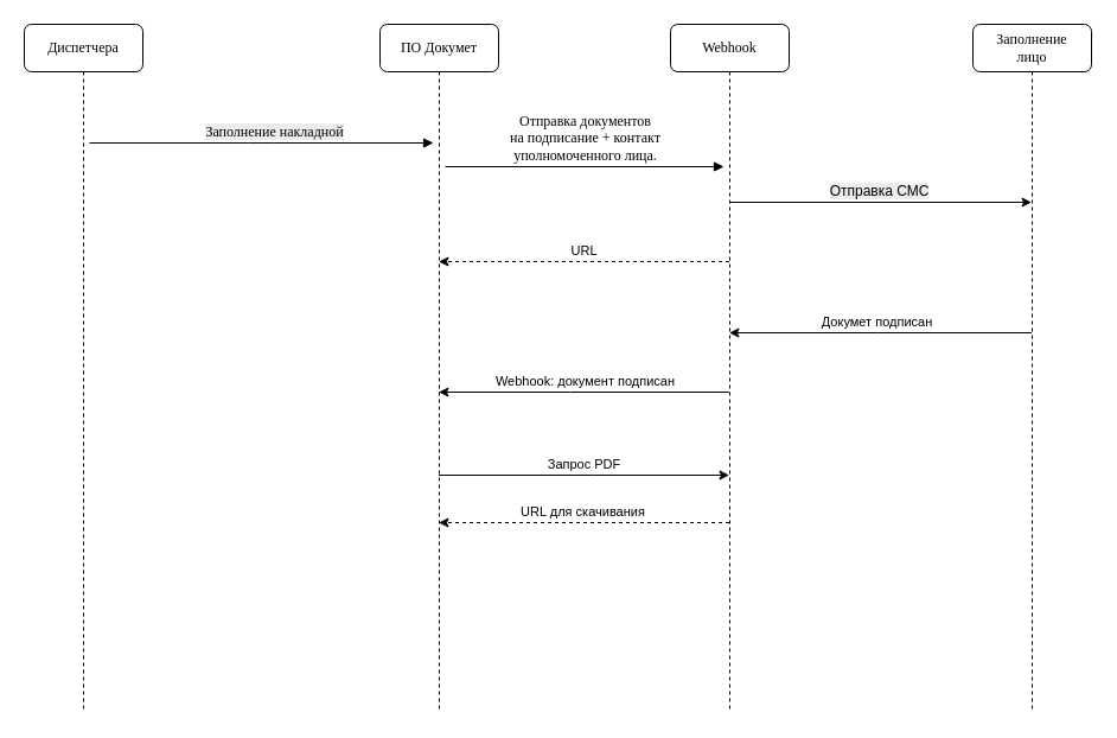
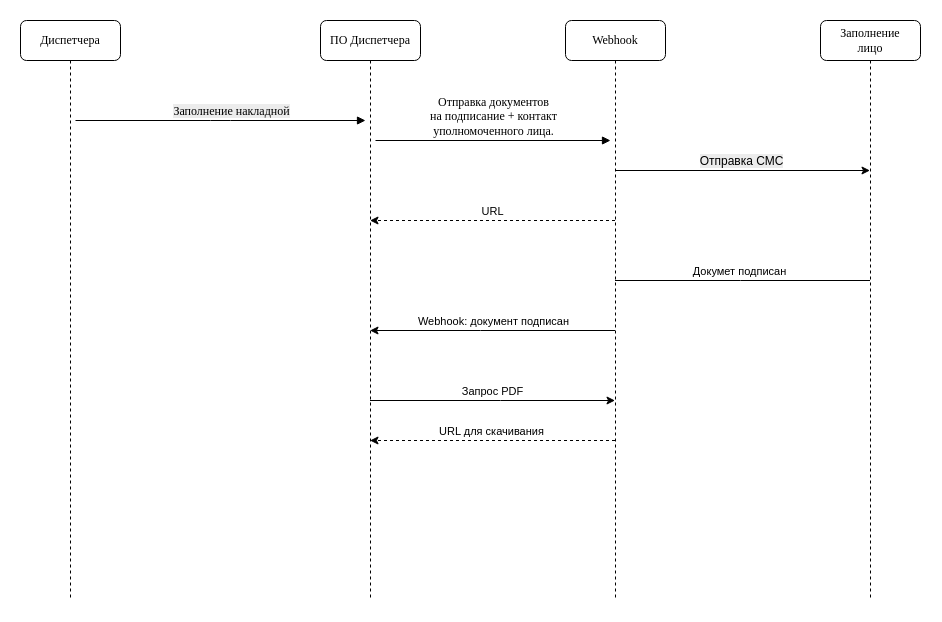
- <mxCell id="4" value="ПО Докумет" style="shape=umlLifeline;perimeter=lifelinePerimeter;whiteSpace=wrap;html=1;container=1;collapsible=0;recursiveResize=0;outlineConnect=0;rounded=1;shadow=0;comic=0;labelBackgroundColor=none;strokeWidth=1;fontFamily=Verdana;fontSize=12;align=center;" parent="1" vertex="1"><mxGeometry x="320" y="20" width="100" height="580" as="geometry" /></mxCell>
+ <mxCell id="4" value="ПО Диспетчера" style="shape=umlLifeline;perimeter=lifelinePerimeter;whiteSpace=wrap;html=1;container=1;collapsible=0;recursiveResize=0;outlineConnect=0;rounded=1;shadow=0;comic=0;labelBackgroundColor=none;strokeWidth=1;fontFamily=Verdana;fontSize=12;align=center;" parent="1" vertex="1"><mxGeometry x="320" y="20" width="100" height="580" as="geometry" /></mxCell>
- <mxCell id="14" style="edgeStyle=orthogonalEdgeStyle;rounded=0;orthogonalLoop=1;jettySize=auto;html=1;" edge="1" parent="1" source="16" target="9"><mxGeometry relative="1" as="geometry"><Array as="points"><mxPoint x="740" y="280" /><mxPoint x="740" y="280" /></Array></mxGeometry></mxCell>
+ <mxCell id="14" style="edgeStyle=orthogonalEdgeStyle;rounded=0;orthogonalLoop=1;jettySize=auto;html=1;endArrow=none;" edge="1" parent="1" source="16" target="9"><mxGeometry relative="1" as="geometry"><Array as="points"><mxPoint x="740" y="280" /><mxPoint x="740" y="280" /></Array></mxGeometry></mxCell>
